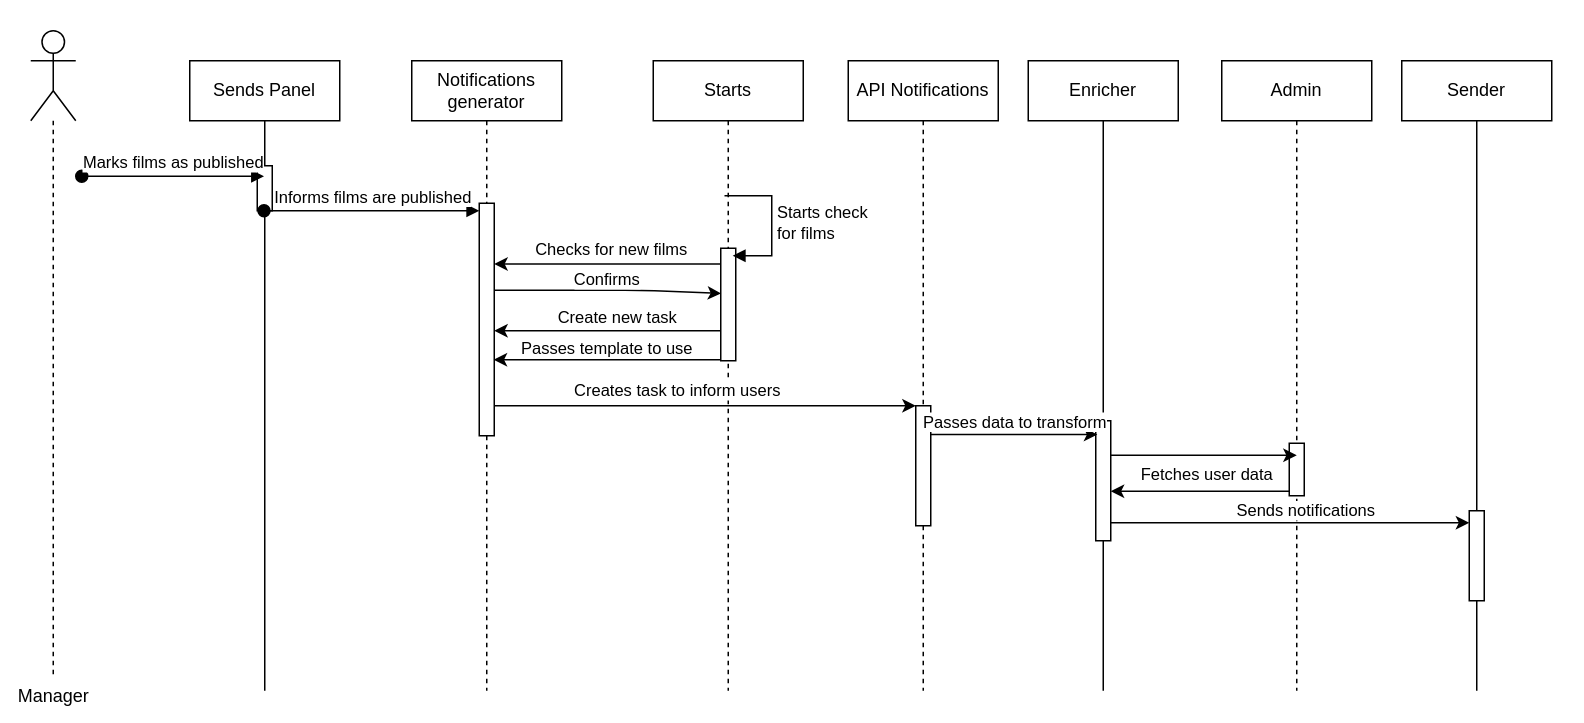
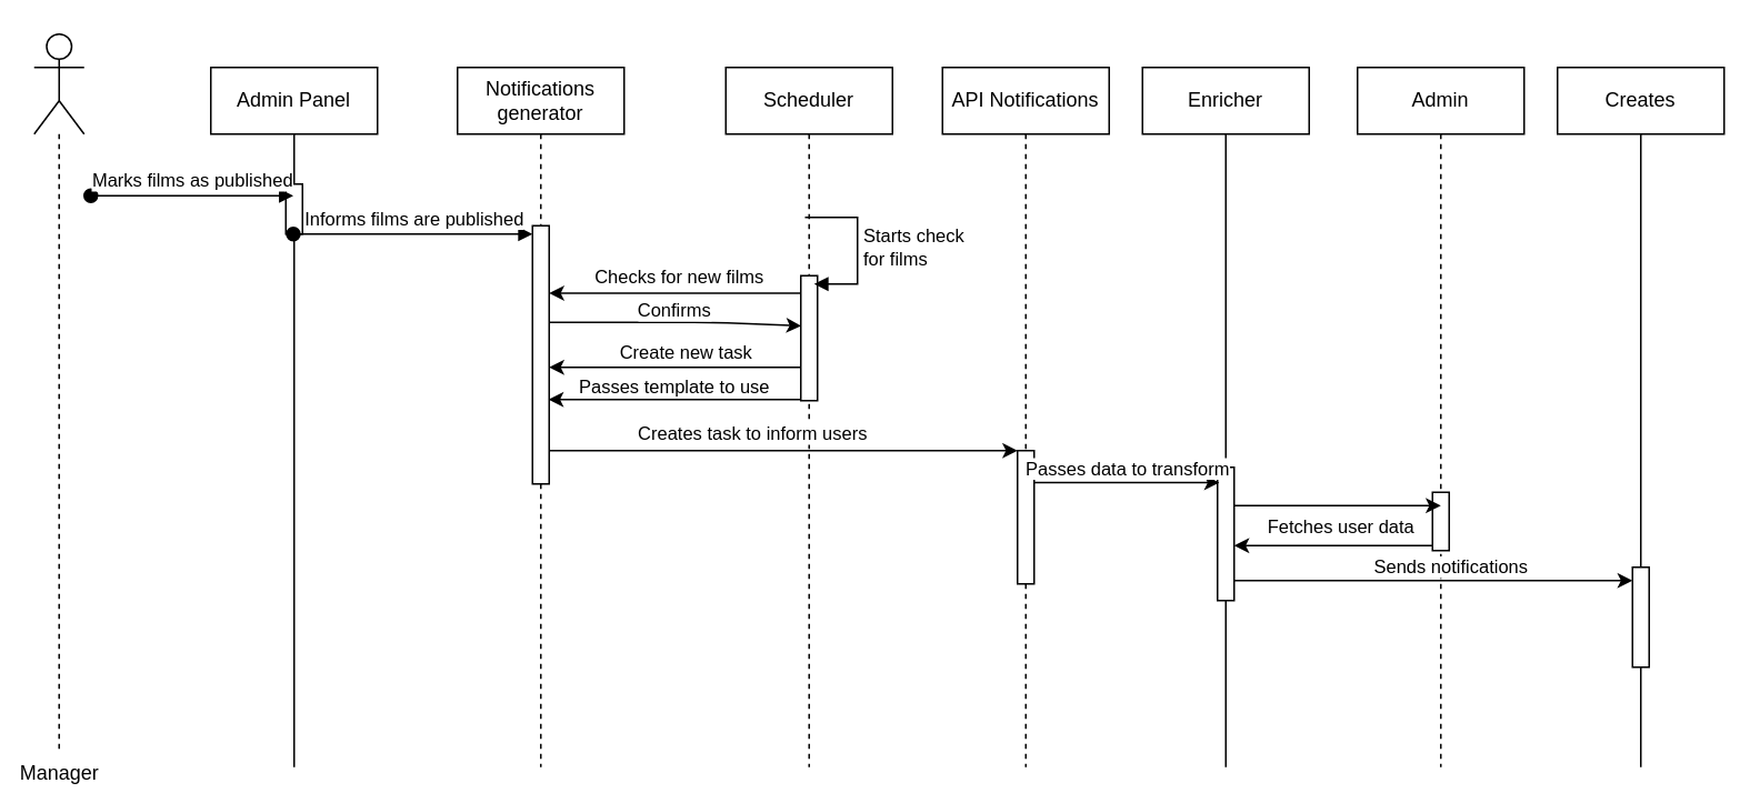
- <mxCell id="5" value="Sends Panel" style="shape=umlLifeline;perimeter=lifelinePerimeter;whiteSpace=wrap;html=1;container=1;collapsible=0;recursiveResize=0;outlineConnect=0;lifelineDashed=0;" vertex="1" parent="1"><mxGeometry x="126" y="40" width="100" height="420" as="geometry" /></mxCell>
+ <mxCell id="5" value="Admin Panel" style="shape=umlLifeline;perimeter=lifelinePerimeter;whiteSpace=wrap;html=1;container=1;collapsible=0;recursiveResize=0;outlineConnect=0;lifelineDashed=0;" vertex="1" parent="1"><mxGeometry x="126" y="40" width="100" height="420" as="geometry" /></mxCell>
- <mxCell id="2" value="Starts" style="shape=umlLifeline;perimeter=lifelinePerimeter;whiteSpace=wrap;html=1;container=1;collapsible=0;recursiveResize=0;outlineConnect=0;" vertex="1" parent="1"><mxGeometry x="435" y="40" width="100" height="420" as="geometry" /></mxCell>
+ <mxCell id="2" value="Scheduler" style="shape=umlLifeline;perimeter=lifelinePerimeter;whiteSpace=wrap;html=1;container=1;collapsible=0;recursiveResize=0;outlineConnect=0;" vertex="1" parent="1"><mxGeometry x="435" y="40" width="100" height="420" as="geometry" /></mxCell>
- <mxCell id="30" value="Sender" style="shape=umlLifeline;perimeter=lifelinePerimeter;whiteSpace=wrap;html=1;container=1;collapsible=0;recursiveResize=0;outlineConnect=0;lifelineDashed=0;" vertex="1" parent="1"><mxGeometry x="934" y="40" width="100" height="420" as="geometry" /></mxCell>
+ <mxCell id="30" value="Creates" style="shape=umlLifeline;perimeter=lifelinePerimeter;whiteSpace=wrap;html=1;container=1;collapsible=0;recursiveResize=0;outlineConnect=0;lifelineDashed=0;" vertex="1" parent="1"><mxGeometry x="934" y="40" width="100" height="420" as="geometry" /></mxCell>
